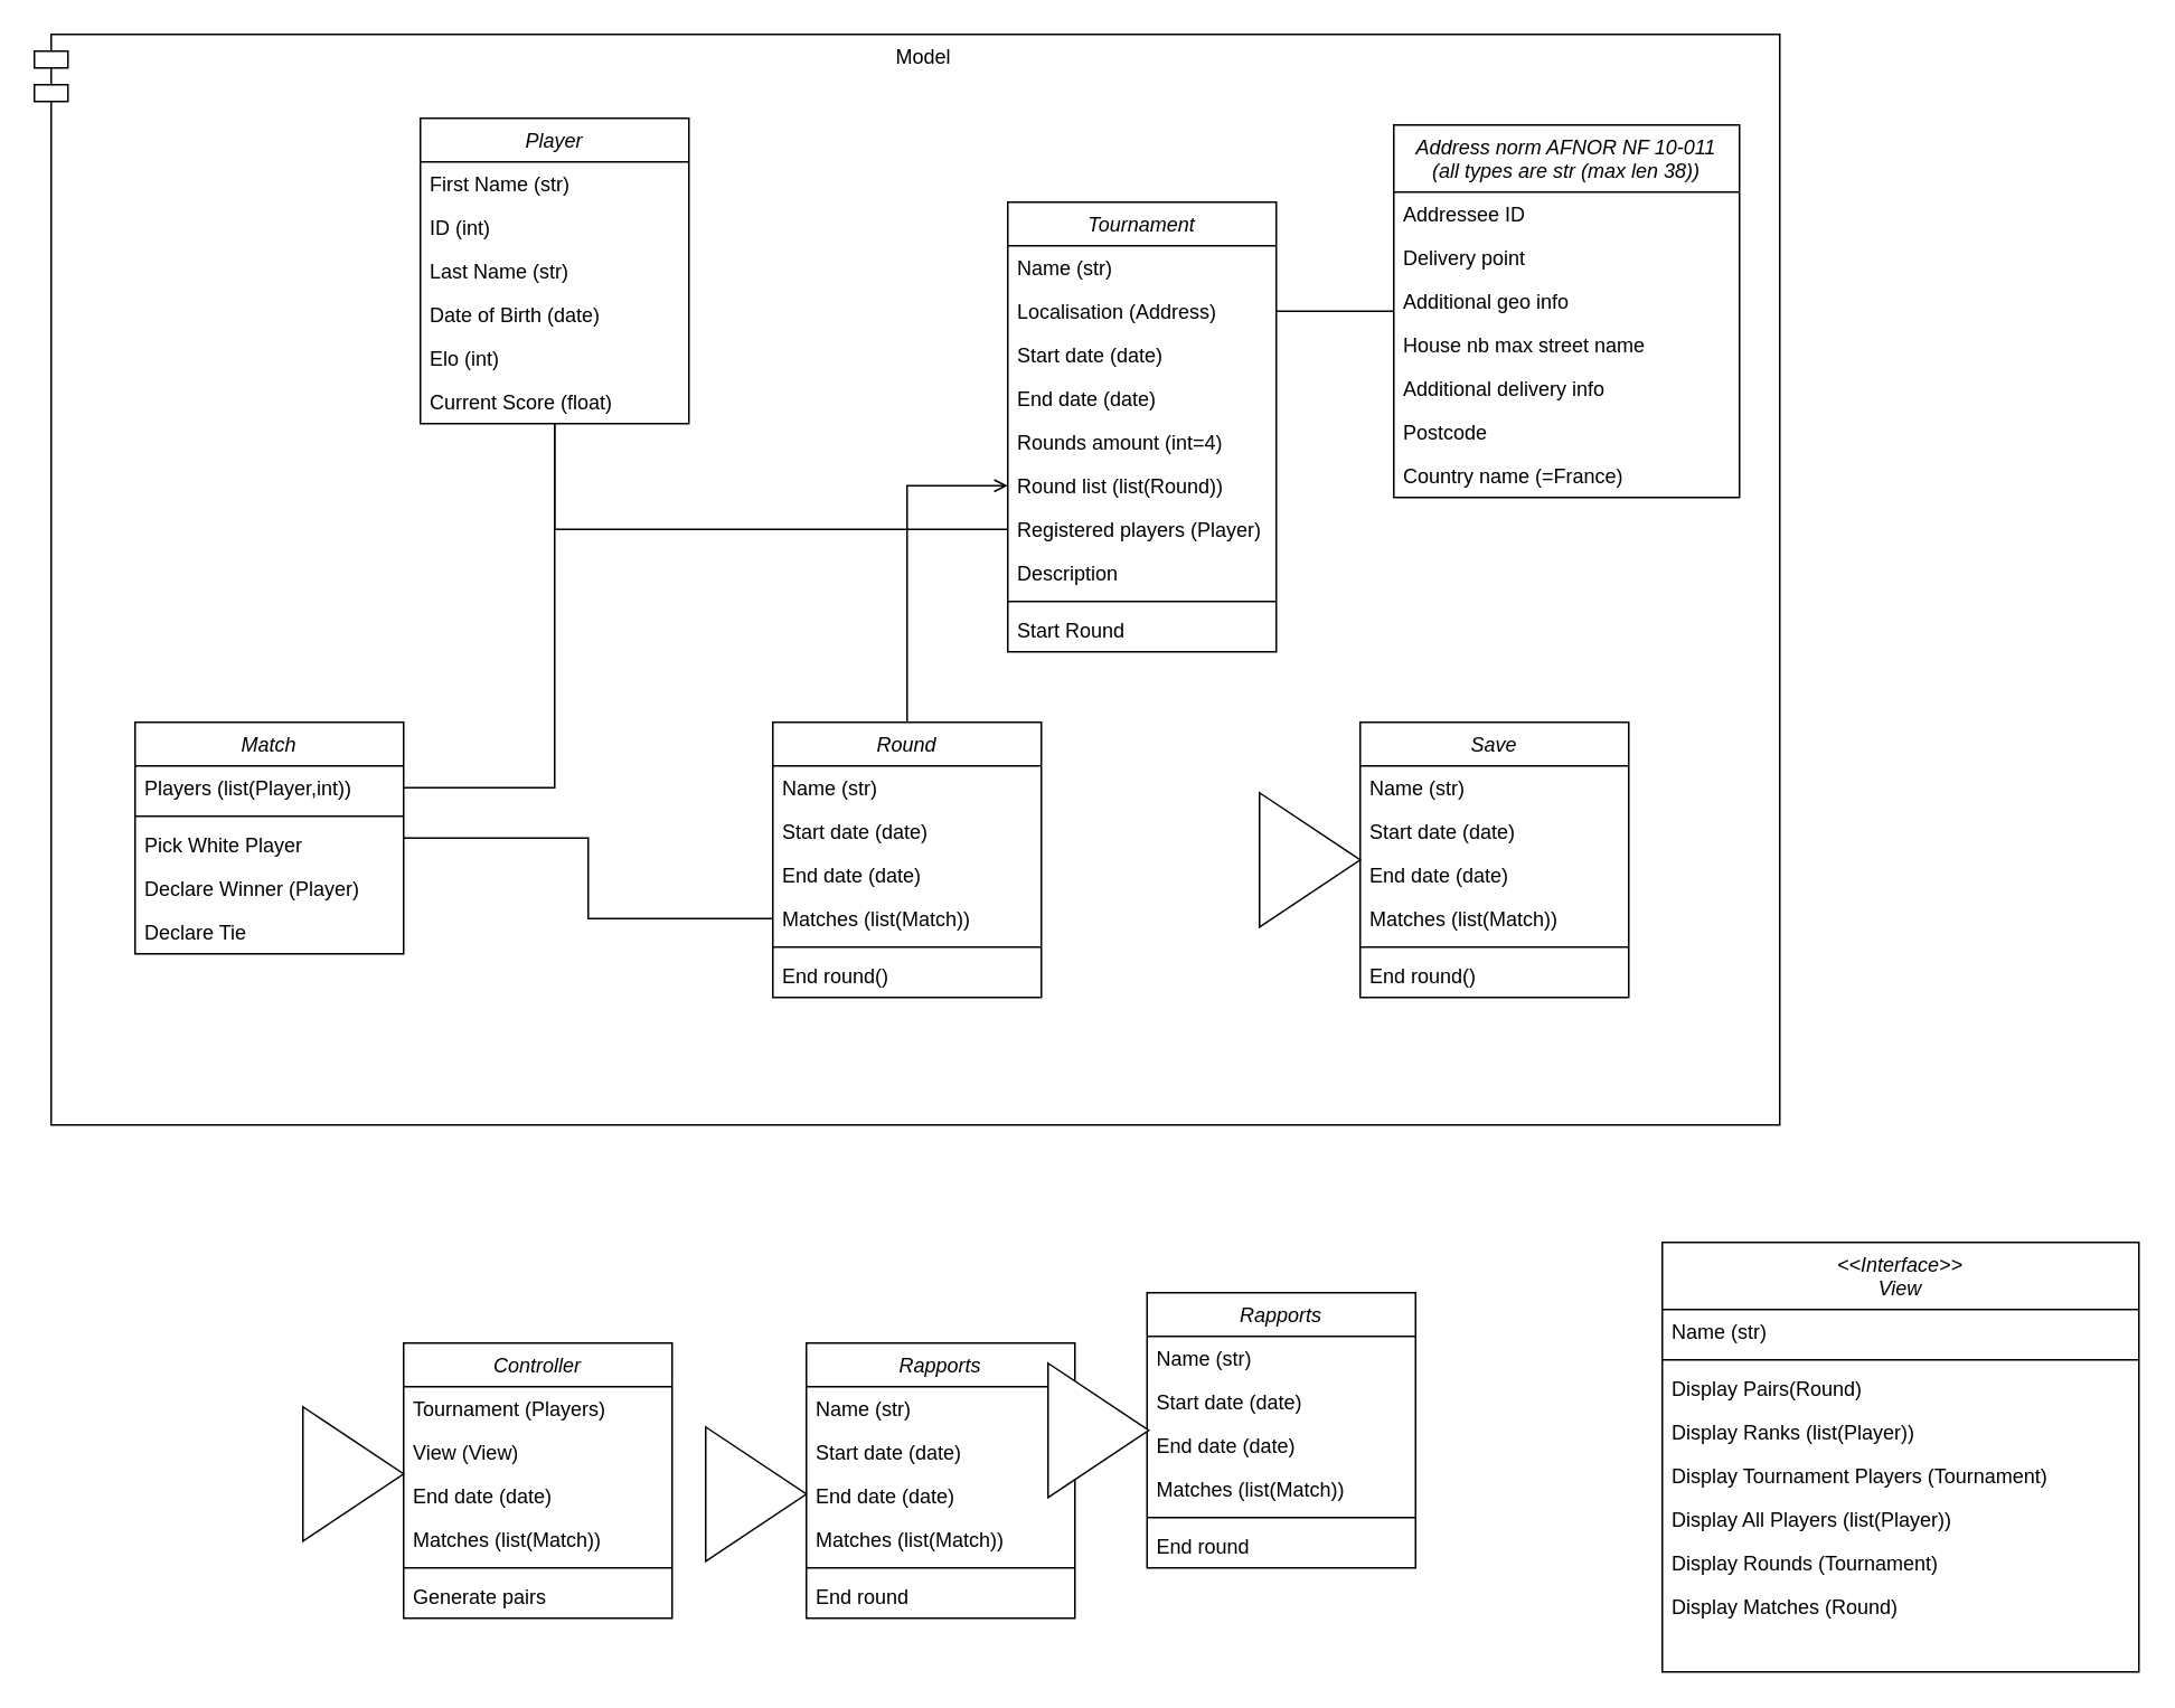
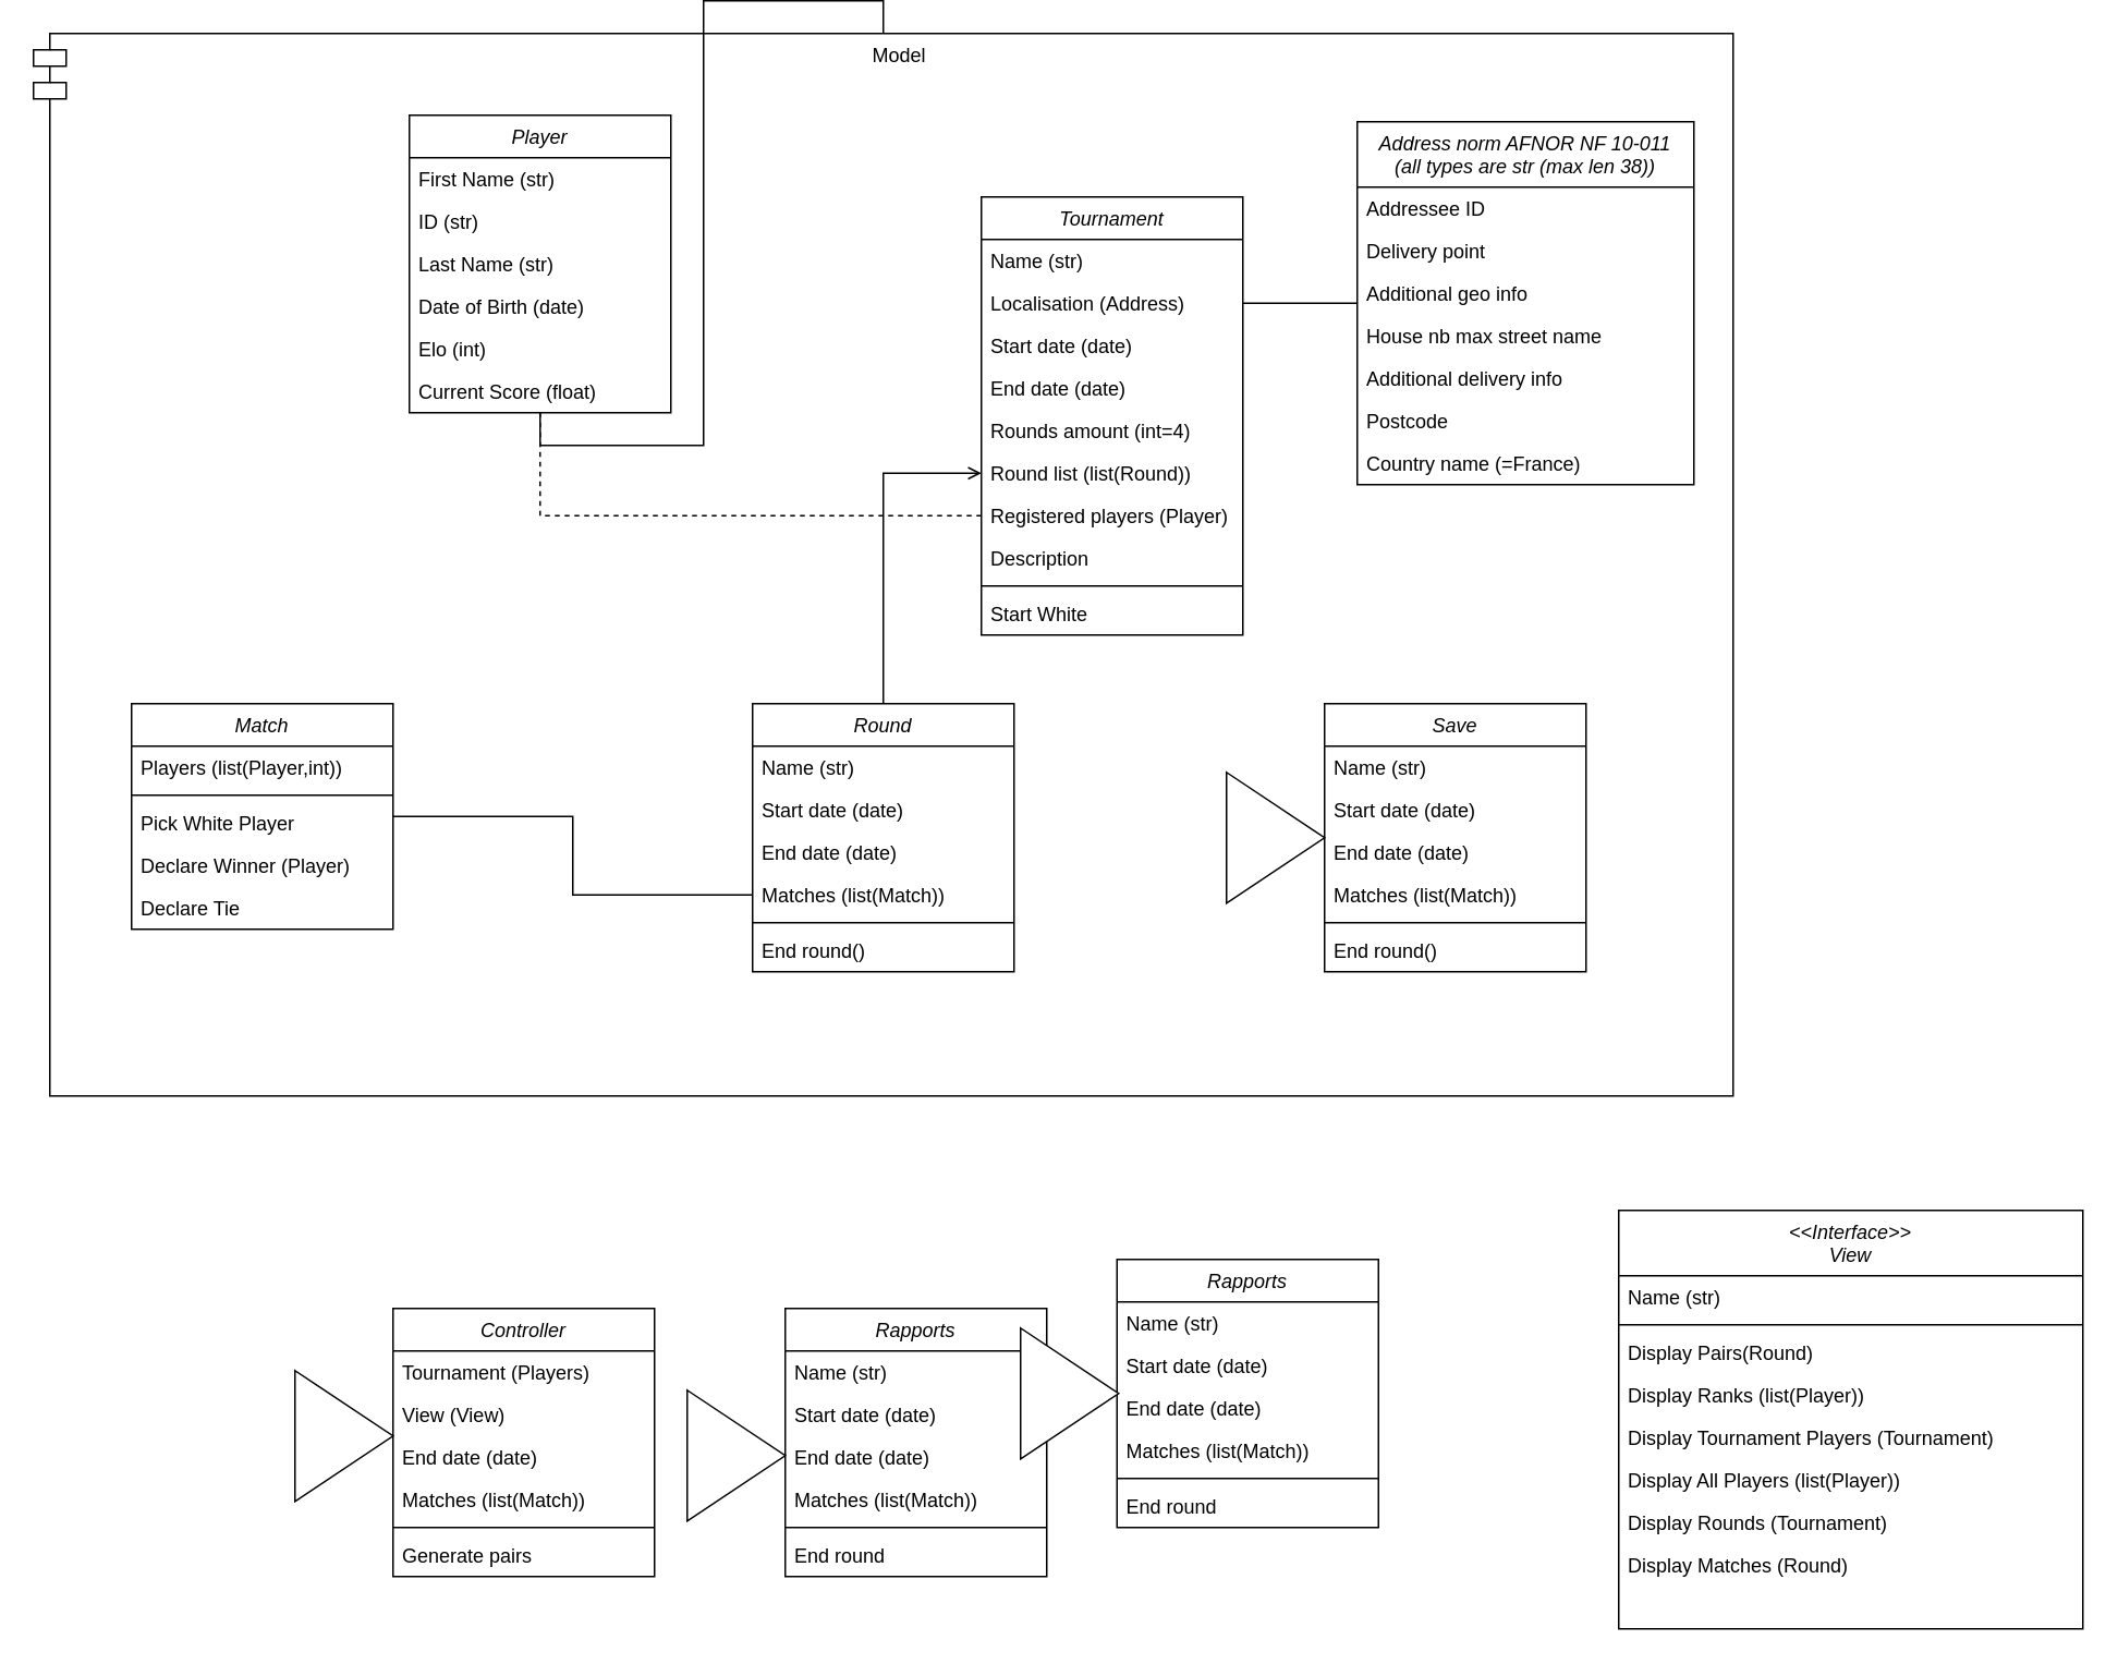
- <mxCell id="6" value="ID (int)" style="text;align=left;verticalAlign=top;spacingLeft=4;spacingRight=4;overflow=hidden;rotatable=0;points=[[0,0.5],[1,0.5]];portConstraint=eastwest;rounded=0;shadow=0;html=0;" vertex="1" parent="4"><mxGeometry y="52" width="160" height="26" as="geometry" /></mxCell>
+ <mxCell id="6" value="ID (str)" style="text;align=left;verticalAlign=top;spacingLeft=4;spacingRight=4;overflow=hidden;rotatable=0;points=[[0,0.5],[1,0.5]];portConstraint=eastwest;rounded=0;shadow=0;html=0;" vertex="1" parent="4"><mxGeometry y="52" width="160" height="26" as="geometry" /></mxCell>
- <mxCell id="3" style="edgeStyle=orthogonalEdgeStyle;rounded=0;orthogonalLoop=1;jettySize=auto;html=1;endArrow=none;endFill=0;" edge="1" parent="1" source="4" target="18"><mxGeometry relative="1" as="geometry" /></mxCell>
+ <mxCell id="3" style="edgeStyle=orthogonalEdgeStyle;rounded=0;orthogonalLoop=1;jettySize=auto;html=1;endArrow=none;endFill=0;dashed=1;" edge="1" parent="1" source="4" target="18"><mxGeometry relative="1" as="geometry" /></mxCell>
- <mxCell id="21" value="Start Round" style="text;align=left;verticalAlign=top;spacingLeft=4;spacingRight=4;overflow=hidden;rotatable=0;points=[[0,0.5],[1,0.5]];portConstraint=eastwest;rounded=0;shadow=0;html=0;" vertex="1" parent="11"><mxGeometry y="242" width="160" height="26" as="geometry" /></mxCell>
+ <mxCell id="21" value="Start White" style="text;align=left;verticalAlign=top;spacingLeft=4;spacingRight=4;overflow=hidden;rotatable=0;points=[[0,0.5],[1,0.5]];portConstraint=eastwest;rounded=0;shadow=0;html=0;" vertex="1" parent="11"><mxGeometry y="242" width="160" height="26" as="geometry" /></mxCell>
- <mxCell id="46" style="edgeStyle=orthogonalEdgeStyle;rounded=0;orthogonalLoop=1;jettySize=auto;html=1;endArrow=none;endFill=0;" edge="1" parent="1" source="4" target="41"><mxGeometry relative="1" as="geometry"><mxPoint x="340" y="262" as="sourcePoint" /><mxPoint x="400" y="567" as="targetPoint" /></mxGeometry></mxCell>
+ <mxCell id="46" style="edgeStyle=orthogonalEdgeStyle;rounded=0;orthogonalLoop=1;jettySize=auto;html=1;endArrow=none;endFill=0;" edge="1" parent="1" source="4" target="2"><mxGeometry relative="1" as="geometry"><mxPoint x="340" y="262" as="sourcePoint" /><mxPoint x="400" y="567" as="targetPoint" /></mxGeometry></mxCell>
